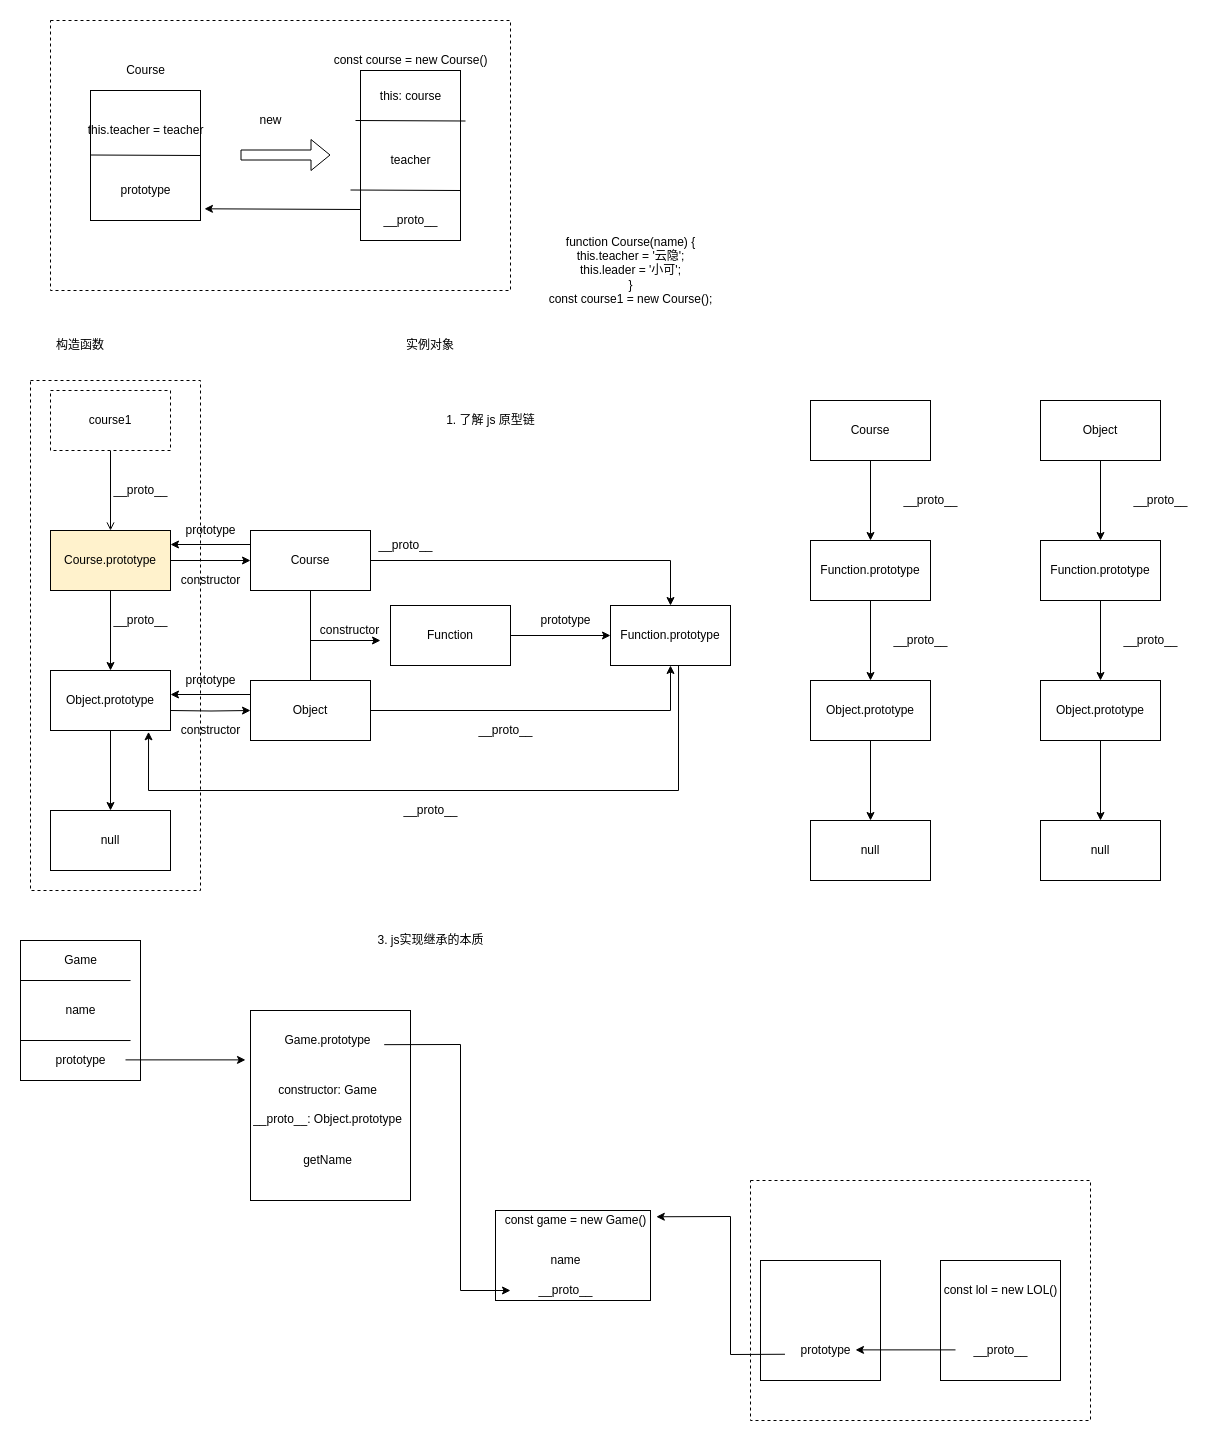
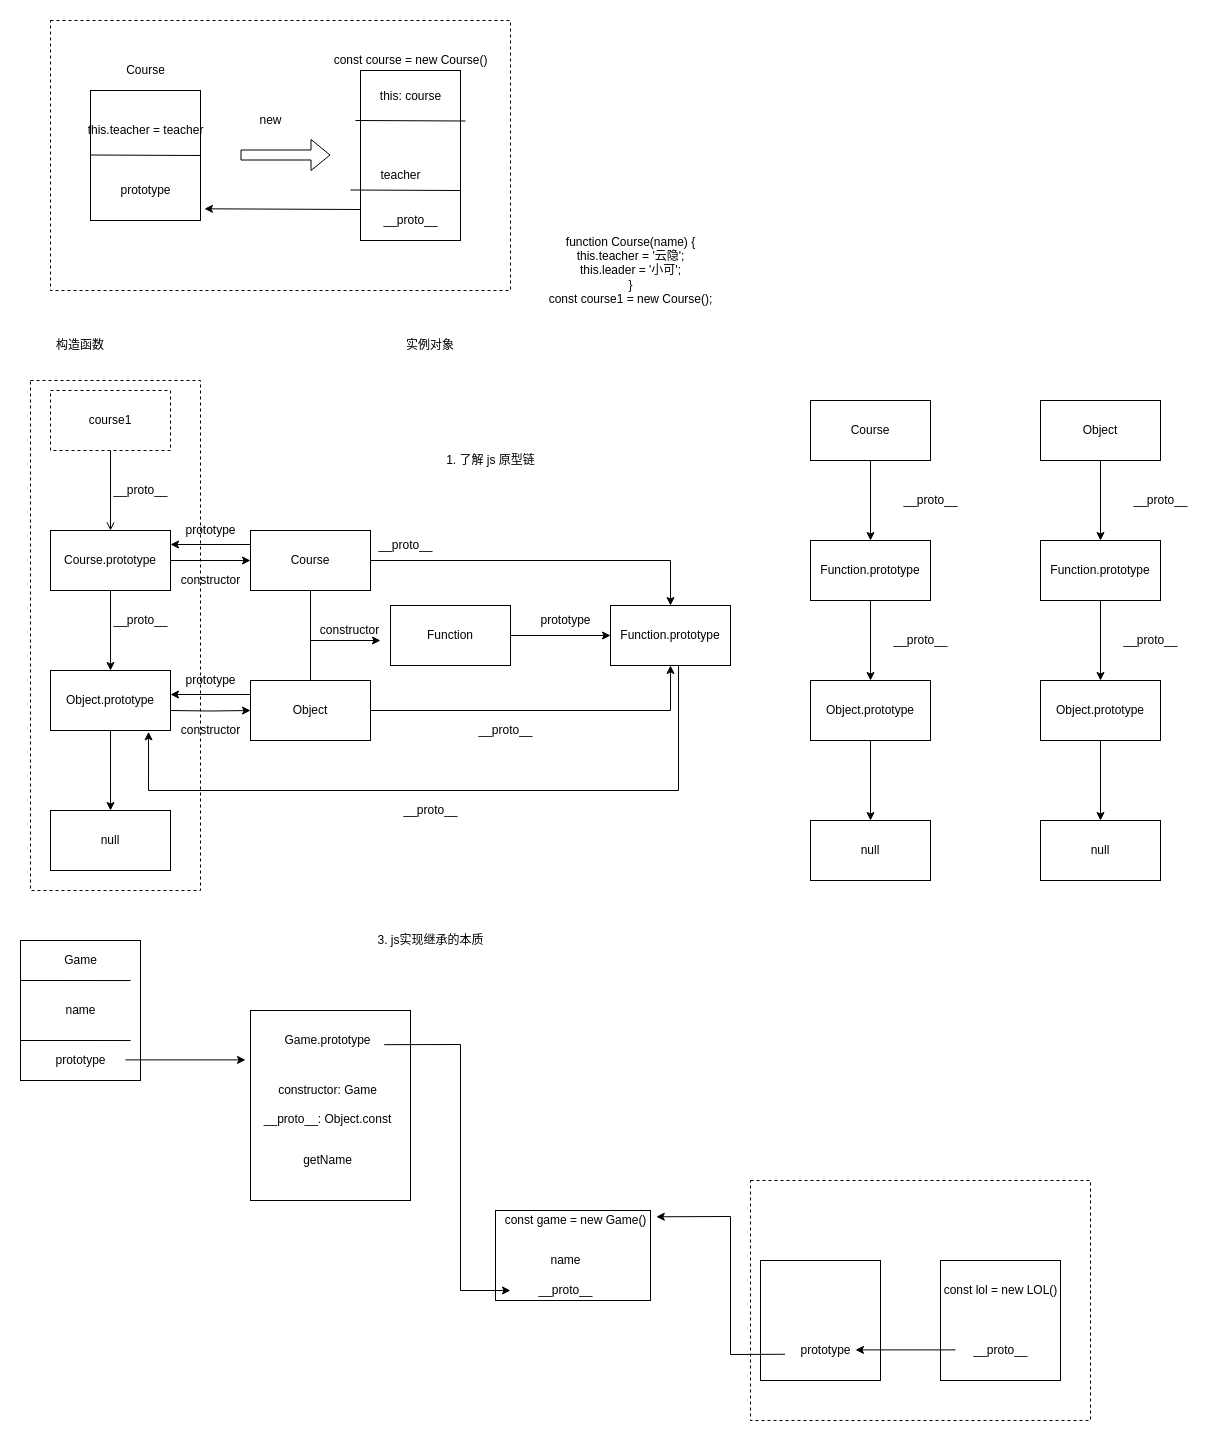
- <mxCell id="21" value="teacher" style="text;html=1;align=center;verticalAlign=middle;resizable=0;points=[];autosize=1;strokeColor=none;fillColor=none;" vertex="1" parent="1"><mxGeometry x="380" y="150" width="60" height="20" as="geometry" /></mxCell>
+ <mxCell id="21" value="teacher" style="text;html=1;align=center;verticalAlign=middle;resizable=0;points=[];autosize=1;strokeColor=none;fillColor=none;" vertex="1" parent="1"><mxGeometry x="370" y="165" width="60" height="20" as="geometry" /></mxCell>
- <mxCell id="97" value="1. 了解 js 原型链" style="text;html=1;align=center;verticalAlign=middle;resizable=0;points=[];autosize=1;strokeColor=none;fillColor=none;" vertex="1" parent="1"><mxGeometry x="440" y="410" width="100" height="20" as="geometry" /></mxCell>
+ <mxCell id="97" value="1. 了解 js 原型链" style="text;html=1;align=center;verticalAlign=middle;resizable=0;points=[];autosize=1;strokeColor=none;fillColor=none;" vertex="1" parent="1"><mxGeometry x="440" y="450" width="100" height="20" as="geometry" /></mxCell>
- <mxCell id="31" value="Course.prototype" style="rounded=0;whiteSpace=wrap;html=1;fillColor=#fff2cc;" vertex="1" parent="1"><mxGeometry x="50" y="530" width="120" height="60" as="geometry" /></mxCell>
+ <mxCell id="31" value="Course.prototype" style="rounded=0;whiteSpace=wrap;html=1;" vertex="1" parent="1"><mxGeometry x="50" y="530" width="120" height="60" as="geometry" /></mxCell>
- <mxCell id="86" value="__proto__: Object.prototype" style="text;html=1;align=center;verticalAlign=middle;resizable=0;points=[];autosize=1;strokeColor=none;fillColor=none;" vertex="1" parent="1"><mxGeometry x="247" y="1109" width="160" height="20" as="geometry" /></mxCell>
+ <mxCell id="86" value="__proto__: Object.const" style="text;html=1;align=center;verticalAlign=middle;resizable=0;points=[];autosize=1;strokeColor=none;fillColor=none;" vertex="1" parent="1"><mxGeometry x="247" y="1109" width="160" height="20" as="geometry" /></mxCell>
